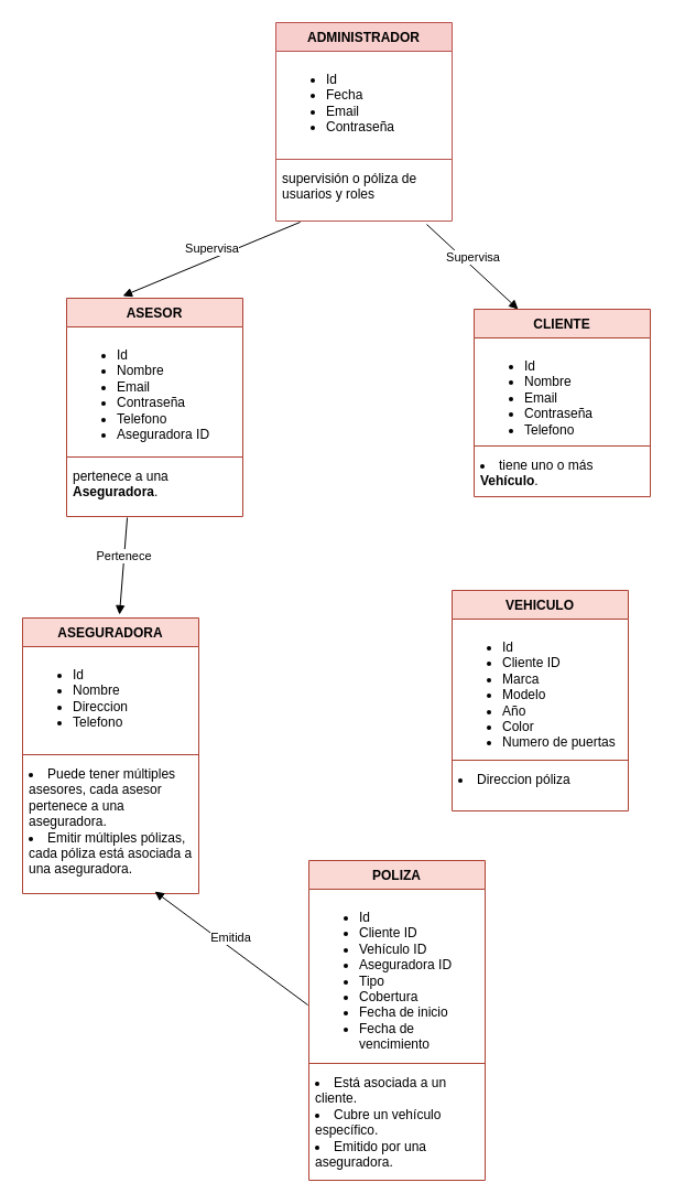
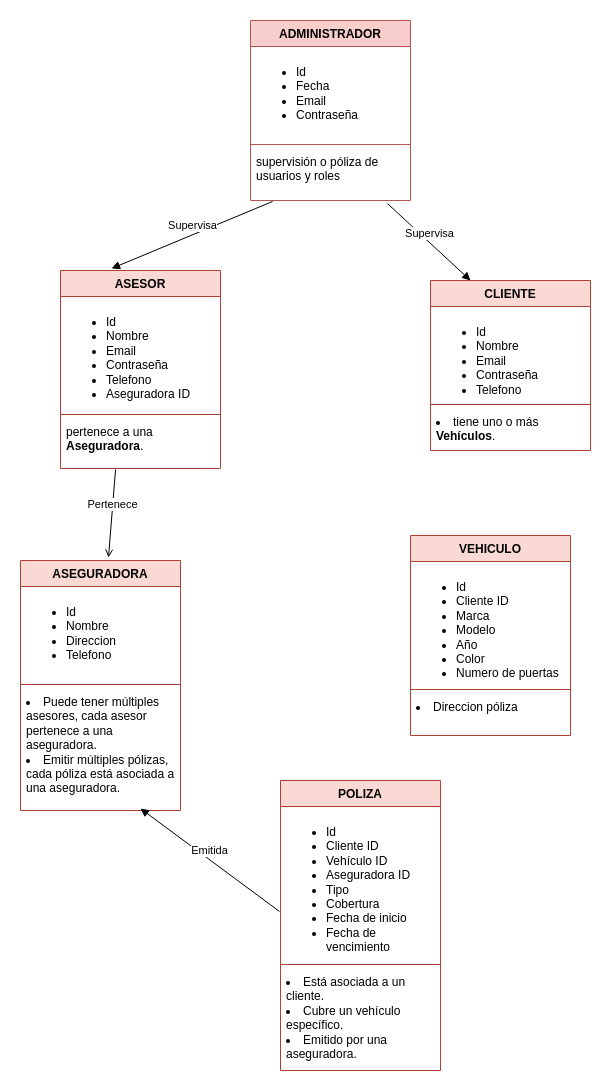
- <mxCell id="17" value="&lt;li&gt;tiene uno o más &lt;strong&gt;Vehículo&lt;/strong&gt;.&lt;br&gt;&lt;/li&gt;" style="text;strokeColor=none;fillColor=none;align=left;verticalAlign=top;spacingLeft=4;spacingRight=4;overflow=hidden;rotatable=0;points=[[0,0.5],[1,0.5]];portConstraint=eastwest;whiteSpace=wrap;html=1;" vertex="1" parent="14"><mxGeometry y="128" width="160" height="42" as="geometry" /></mxCell>
+ <mxCell id="17" value="&lt;li&gt;tiene uno o más &lt;strong&gt;Vehículos&lt;/strong&gt;.&lt;br&gt;&lt;/li&gt;" style="text;strokeColor=none;fillColor=none;align=left;verticalAlign=top;spacingLeft=4;spacingRight=4;overflow=hidden;rotatable=0;points=[[0,0.5],[1,0.5]];portConstraint=eastwest;whiteSpace=wrap;html=1;" vertex="1" parent="14"><mxGeometry y="128" width="160" height="42" as="geometry" /></mxCell>
- <mxCell id="26" value="Pertenece" style="html=1;verticalAlign=bottom;endArrow=block;curved=0;rounded=0;exitX=0.344;exitY=1.02;exitDx=0;exitDy=0;exitPerimeter=0;entryX=0.55;entryY=-0.012;entryDx=0;entryDy=0;entryPerimeter=0;" edge="1" parent="1" source="9" target="10"><mxGeometry width="80" relative="1" as="geometry"><mxPoint x="158" y="580" as="sourcePoint" /><mxPoint x="185" y="700" as="targetPoint" /></mxGeometry></mxCell>
+ <mxCell id="26" value="Pertenece" style="html=1;verticalAlign=bottom;endArrow=open;curved=0;rounded=0;exitX=0.344;exitY=1.02;exitDx=0;exitDy=0;exitPerimeter=0;entryX=0.55;entryY=-0.012;entryDx=0;entryDy=0;entryPerimeter=0;" edge="1" parent="1" source="9" target="10"><mxGeometry width="80" relative="1" as="geometry"><mxPoint x="158" y="580" as="sourcePoint" /><mxPoint x="185" y="700" as="targetPoint" /></mxGeometry></mxCell>
